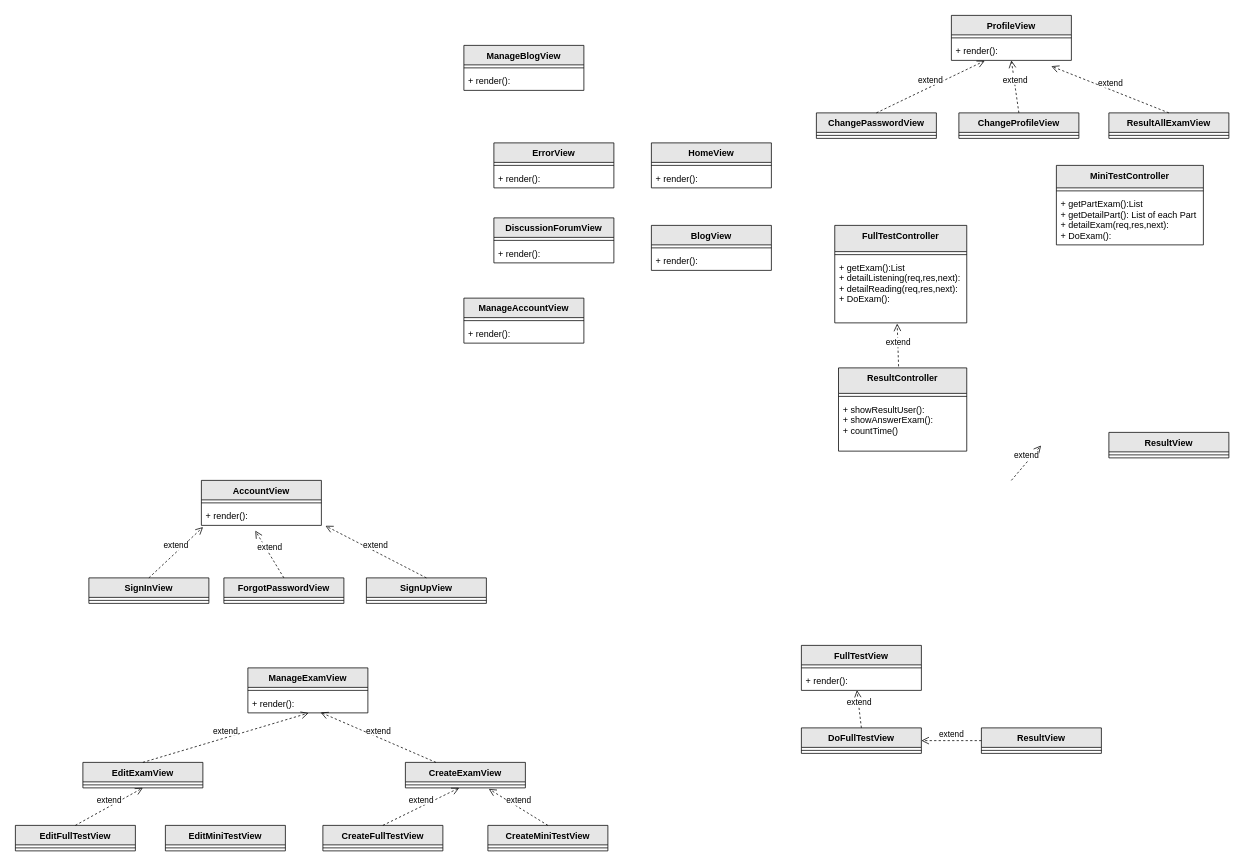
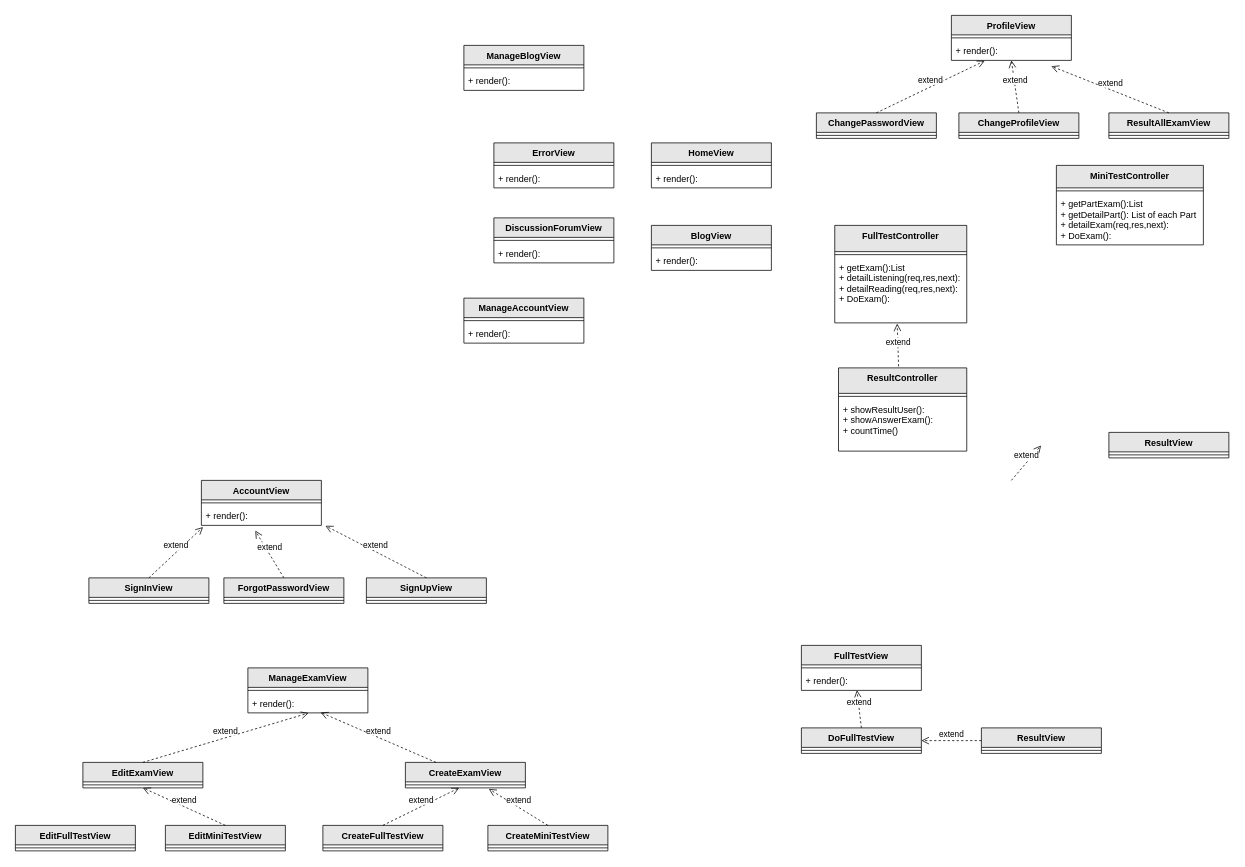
- <mxCell id="74" value="extend" style="html=1;verticalAlign=bottom;endArrow=open;dashed=1;endSize=8;rounded=0;entryX=0.5;entryY=1;entryDx=0;entryDy=0;exitX=0.5;exitY=0;exitDx=0;exitDy=0;" edge="1" parent="1" source="70" target="54"><mxGeometry relative="1" as="geometry"><mxPoint x="590.745" y="1026" as="sourcePoint" /><mxPoint x="436.96" y="959.402" as="targetPoint" /></mxGeometry></mxCell>
+ <mxCell id="75" value="extend" style="html=1;verticalAlign=bottom;endArrow=open;dashed=1;endSize=8;rounded=0;entryX=0.5;entryY=1;entryDx=0;entryDy=0;exitX=0.5;exitY=0;exitDx=0;exitDy=0;" edge="1" parent="1" source="72" target="54"><mxGeometry relative="1" as="geometry"><mxPoint x="600.745" y="1036" as="sourcePoint" /><mxPoint x="446.96" y="969.402" as="targetPoint" /></mxGeometry></mxCell>
